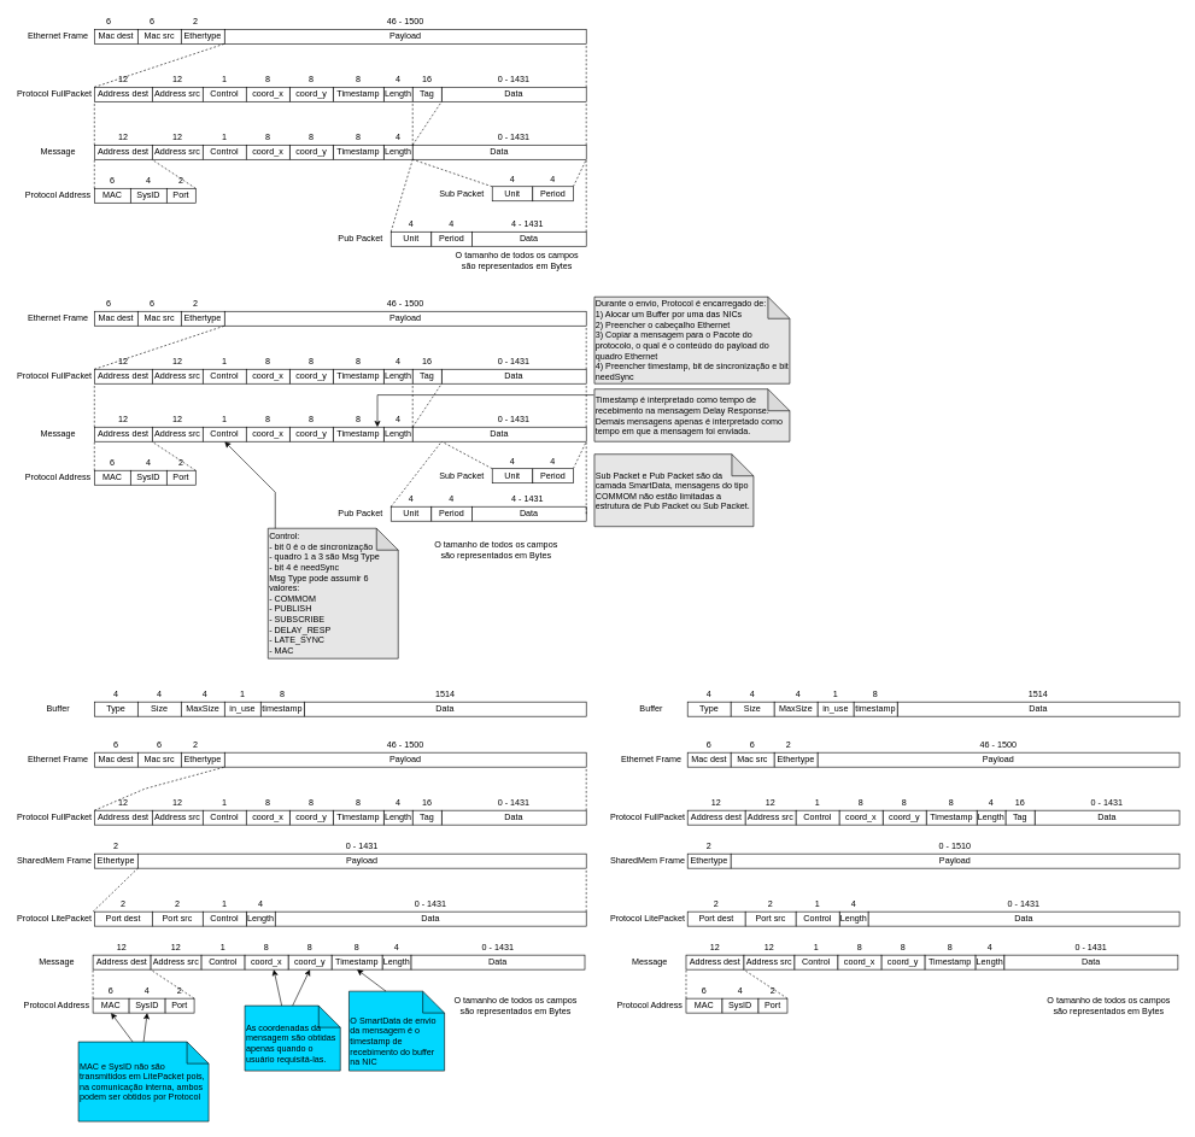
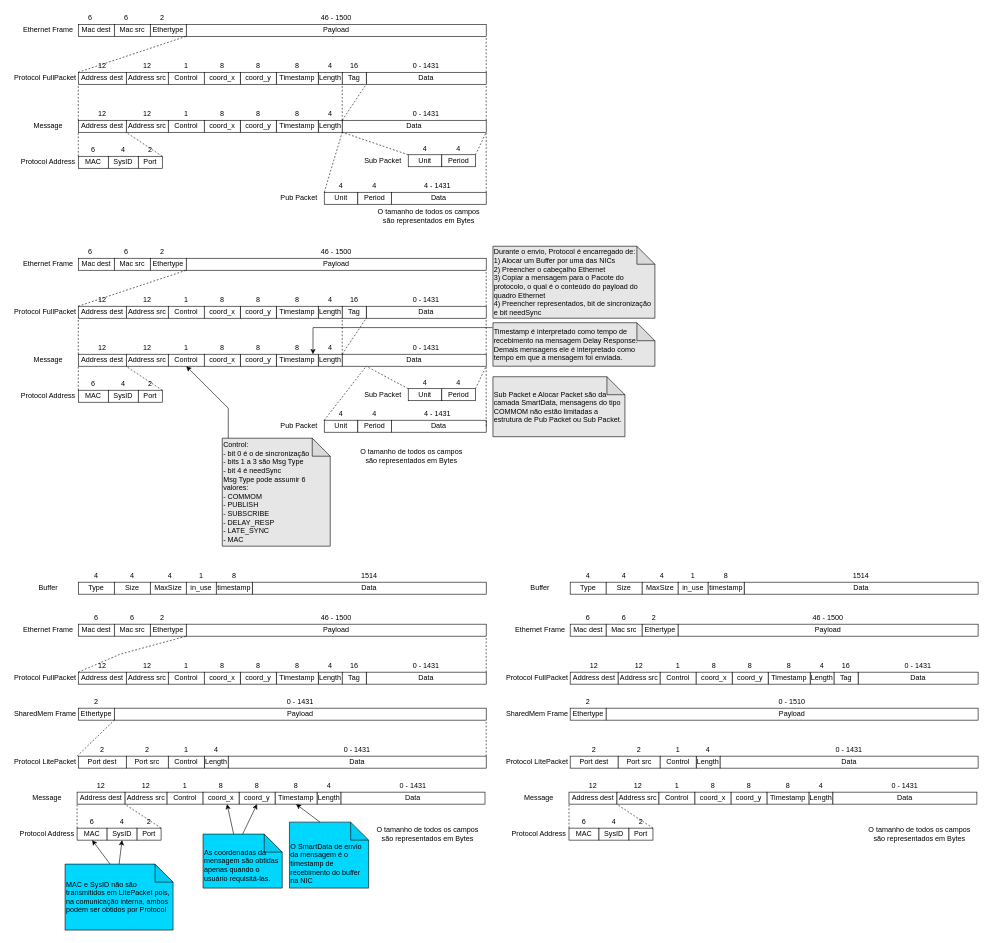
- <mxCell id="44" value="&lt;div align=&quot;left&quot;&gt;Durante o envio, Protocol é encarregado de:&lt;br&gt;1) Alocar um Buffer por uma das NICs&lt;/div&gt;&lt;div align=&quot;left&quot;&gt;2) Preencher o cabeçalho Ethernet&lt;/div&gt;&lt;div align=&quot;left&quot;&gt;3) Copiar a mensagem para o Pacote do protocolo, o qual é o conteúdo do payload do quadro Ethernet&lt;/div&gt;4) Preencher timestamp, bit de sincronização e bit needSync" style="shape=note;whiteSpace=wrap;html=1;backgroundOutline=1;darkOpacity=0.05;align=left;fillColor=#E6E6E6;" parent="1" vertex="1"><mxGeometry x="821.25" y="410" width="270" height="120" as="geometry" /></mxCell>
+ <mxCell id="44" value="&lt;div align=&quot;left&quot;&gt;Durante o envio, Protocol é encarregado de:&lt;br&gt;1) Alocar um Buffer por uma das NICs&lt;/div&gt;&lt;div align=&quot;left&quot;&gt;2) Preencher o cabeçalho Ethernet&lt;/div&gt;&lt;div align=&quot;left&quot;&gt;3) Copiar a mensagem para o Pacote do protocolo, o qual é o conteúdo do payload do quadro Ethernet&lt;/div&gt;4) Preencher representados, bit de sincronização e bit needSync" style="shape=note;whiteSpace=wrap;html=1;backgroundOutline=1;darkOpacity=0.05;align=left;fillColor=#E6E6E6;" parent="1" vertex="1"><mxGeometry x="821.25" y="410" width="270" height="120" as="geometry" /></mxCell>
- <mxCell id="73" value="Timestamp é interpretado como tempo de recebimento na mensagem Delay Response. Demais mensagens apenas é interpretado como tempo em que a mensagem foi enviada." style="shape=note;whiteSpace=wrap;html=1;backgroundOutline=1;darkOpacity=0.05;align=left;fillColor=#E6E6E6;" parent="1" vertex="1"><mxGeometry x="821.25" y="537.5" width="270" height="72.5" as="geometry" /></mxCell>
+ <mxCell id="73" value="Timestamp é interpretado como tempo de recebimento na mensagem Delay Response. Demais mensagens ele é interpretado como tempo em que a mensagem foi enviada." style="shape=note;whiteSpace=wrap;html=1;backgroundOutline=1;darkOpacity=0.05;align=left;fillColor=#E6E6E6;" parent="1" vertex="1"><mxGeometry x="821.25" y="537.5" width="270" height="72.5" as="geometry" /></mxCell>
- <mxCell id="67" value="&lt;div align=&quot;left&quot;&gt;Sub Packet e Pub Packet são da camada SmartData, mensagens do tipo COMMOM não estão limitadas a estrutura de Pub Packet ou Sub Packet.&lt;/div&gt;" style="shape=note;whiteSpace=wrap;html=1;backgroundOutline=1;darkOpacity=0.05;align=left;fillColor=#E6E6E6;" parent="1" vertex="1"><mxGeometry x="821.25" y="627.5" width="220" height="100" as="geometry" /></mxCell>
+ <mxCell id="67" value="&lt;div align=&quot;left&quot;&gt;Sub Packet e Alocar Packet são da camada SmartData, mensagens do tipo COMMOM não estão limitadas a estrutura de Pub Packet ou Sub Packet.&lt;/div&gt;" style="shape=note;whiteSpace=wrap;html=1;backgroundOutline=1;darkOpacity=0.05;align=left;fillColor=#E6E6E6;" parent="1" vertex="1"><mxGeometry x="821.25" y="627.5" width="220" height="100" as="geometry" /></mxCell>
- <mxCell id="49" value="&lt;div align=&quot;left&quot;&gt;Control:&lt;/div&gt;&lt;div align=&quot;left&quot;&gt;&lt;span style=&quot;white-space: pre;&quot;&gt;- &lt;/span&gt;bit 0 é o de sincronização&lt;/div&gt;&lt;div align=&quot;left&quot;&gt;- quadro 1 a 3 são Msg Type&lt;/div&gt;&lt;div align=&quot;left&quot;&gt;&lt;span style=&quot;white-space: pre;&quot;&gt;- bit 4 é needSync&lt;/span&gt;&lt;/div&gt;&lt;div align=&quot;left&quot;&gt;Msg Type pode assumir 6 valores:&lt;/div&gt;&lt;div align=&quot;left&quot;&gt;- COMMOM&lt;/div&gt;&lt;div align=&quot;left&quot;&gt;- PUBLISH&lt;br&gt;- SUBSCRIBE&lt;/div&gt;&lt;div align=&quot;left&quot;&gt;- DELAY_RESP&lt;/div&gt;&lt;div align=&quot;left&quot;&gt;- LATE_SYNC&lt;/div&gt;&lt;div align=&quot;left&quot;&gt;- MAC&lt;/div&gt;" style="shape=note;whiteSpace=wrap;html=1;backgroundOutline=1;darkOpacity=0.05;align=left;fillColor=#E6E6E6;" parent="1" vertex="1"><mxGeometry x="370" y="730" width="180" height="180" as="geometry" /></mxCell>
+ <mxCell id="49" value="&lt;div align=&quot;left&quot;&gt;Control:&lt;/div&gt;&lt;div align=&quot;left&quot;&gt;&lt;span style=&quot;white-space: pre;&quot;&gt;- &lt;/span&gt;bit 0 é o de sincronização&lt;/div&gt;&lt;div align=&quot;left&quot;&gt;- bits 1 a 3 são Msg Type&lt;/div&gt;&lt;div align=&quot;left&quot;&gt;&lt;span style=&quot;white-space: pre;&quot;&gt;- bit 4 é needSync&lt;/span&gt;&lt;/div&gt;&lt;div align=&quot;left&quot;&gt;Msg Type pode assumir 6 valores:&lt;/div&gt;&lt;div align=&quot;left&quot;&gt;- COMMOM&lt;/div&gt;&lt;div align=&quot;left&quot;&gt;- PUBLISH&lt;br&gt;- SUBSCRIBE&lt;/div&gt;&lt;div align=&quot;left&quot;&gt;- DELAY_RESP&lt;/div&gt;&lt;div align=&quot;left&quot;&gt;- LATE_SYNC&lt;/div&gt;&lt;div align=&quot;left&quot;&gt;- MAC&lt;/div&gt;" style="shape=note;whiteSpace=wrap;html=1;backgroundOutline=1;darkOpacity=0.05;align=left;fillColor=#E6E6E6;" parent="1" vertex="1"><mxGeometry x="370" y="730" width="180" height="180" as="geometry" /></mxCell>
